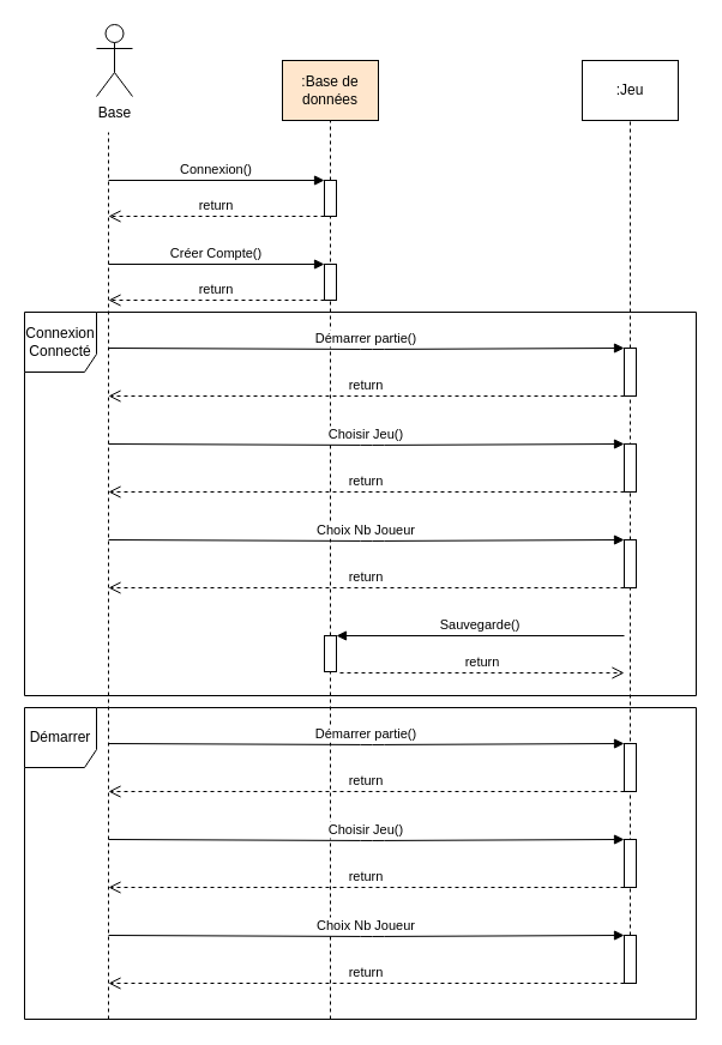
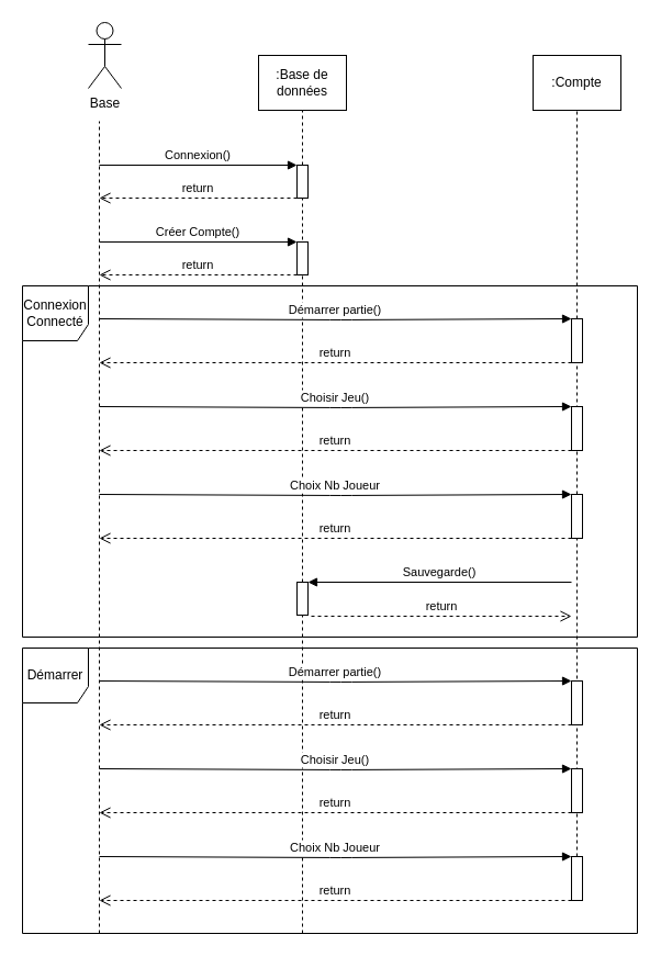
- <mxCell id="9" value=":Base de données" style="rounded=0;whiteSpace=wrap;html=1;fillColor=#ffe6cc;" parent="1" vertex="1"><mxGeometry x="235" y="50" width="80" height="50" as="geometry" /></mxCell>
+ <mxCell id="9" value=":Base de données" style="rounded=0;whiteSpace=wrap;html=1;" parent="1" vertex="1"><mxGeometry x="235" y="50" width="80" height="50" as="geometry" /></mxCell>
- <mxCell id="13" value=":Jeu" style="rounded=0;whiteSpace=wrap;html=1;" parent="1" vertex="1"><mxGeometry x="485" y="50" width="80" height="50" as="geometry" /></mxCell>
+ <mxCell id="13" value=":Compte" style="rounded=0;whiteSpace=wrap;html=1;" parent="1" vertex="1"><mxGeometry x="485" y="50" width="80" height="50" as="geometry" /></mxCell>
